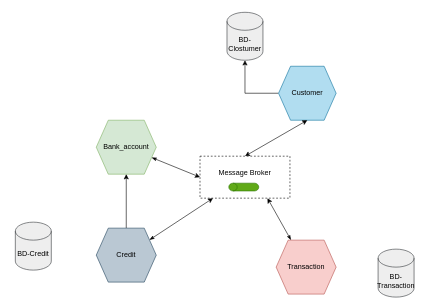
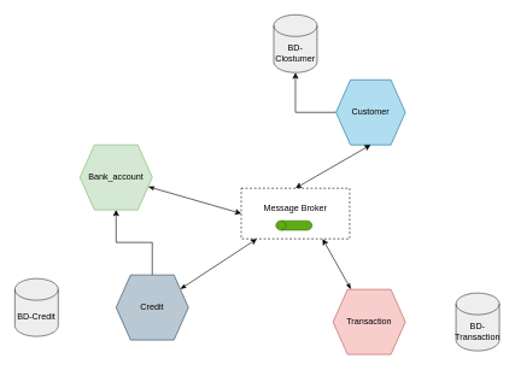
- <mxCell id="6" value="Bank_account" style="shape=hexagon;perimeter=hexagonPerimeter2;whiteSpace=wrap;html=1;fixedSize=1;fillColor=#d5e8d4;strokeColor=#82b366;" parent="1" vertex="1"><mxGeometry x="160" y="200" width="100" height="90" as="geometry" /></mxCell>
+ <mxCell id="6" value="Bank_account" style="shape=hexagon;perimeter=hexagonPerimeter2;whiteSpace=wrap;html=1;fixedSize=1;fillColor=#d5e8d4;strokeColor=#82b366;" parent="1" vertex="1"><mxGeometry x="110" y="200" width="100" height="90" as="geometry" /></mxCell>
- <mxCell id="10" value="BD-Credit" style="shape=cylinder3;whiteSpace=wrap;html=1;boundedLbl=1;backgroundOutline=1;size=15;fillColor=#eeeeee;strokeColor=#36393d;" parent="1" vertex="1"><mxGeometry x="25" y="370" width="60" height="80" as="geometry" /></mxCell>
+ <mxCell id="10" value="BD-Credit" style="shape=cylinder3;whiteSpace=wrap;html=1;boundedLbl=1;backgroundOutline=1;size=15;fillColor=#eeeeee;strokeColor=#36393d;" parent="1" vertex="1"><mxGeometry x="20" y="385" width="60" height="80" as="geometry" /></mxCell>
- <mxCell id="13" value="BD-Transaction" style="shape=cylinder3;whiteSpace=wrap;html=1;boundedLbl=1;backgroundOutline=1;size=15;fillColor=#eeeeee;strokeColor=#36393d;" parent="1" vertex="1"><mxGeometry x="630" y="415" width="60" height="80" as="geometry" /></mxCell>
+ <mxCell id="13" value="BD-Transaction" style="shape=cylinder3;whiteSpace=wrap;html=1;boundedLbl=1;backgroundOutline=1;size=15;fillColor=#eeeeee;strokeColor=#36393d;" parent="1" vertex="1"><mxGeometry x="630" y="405" width="60" height="80" as="geometry" /></mxCell>
